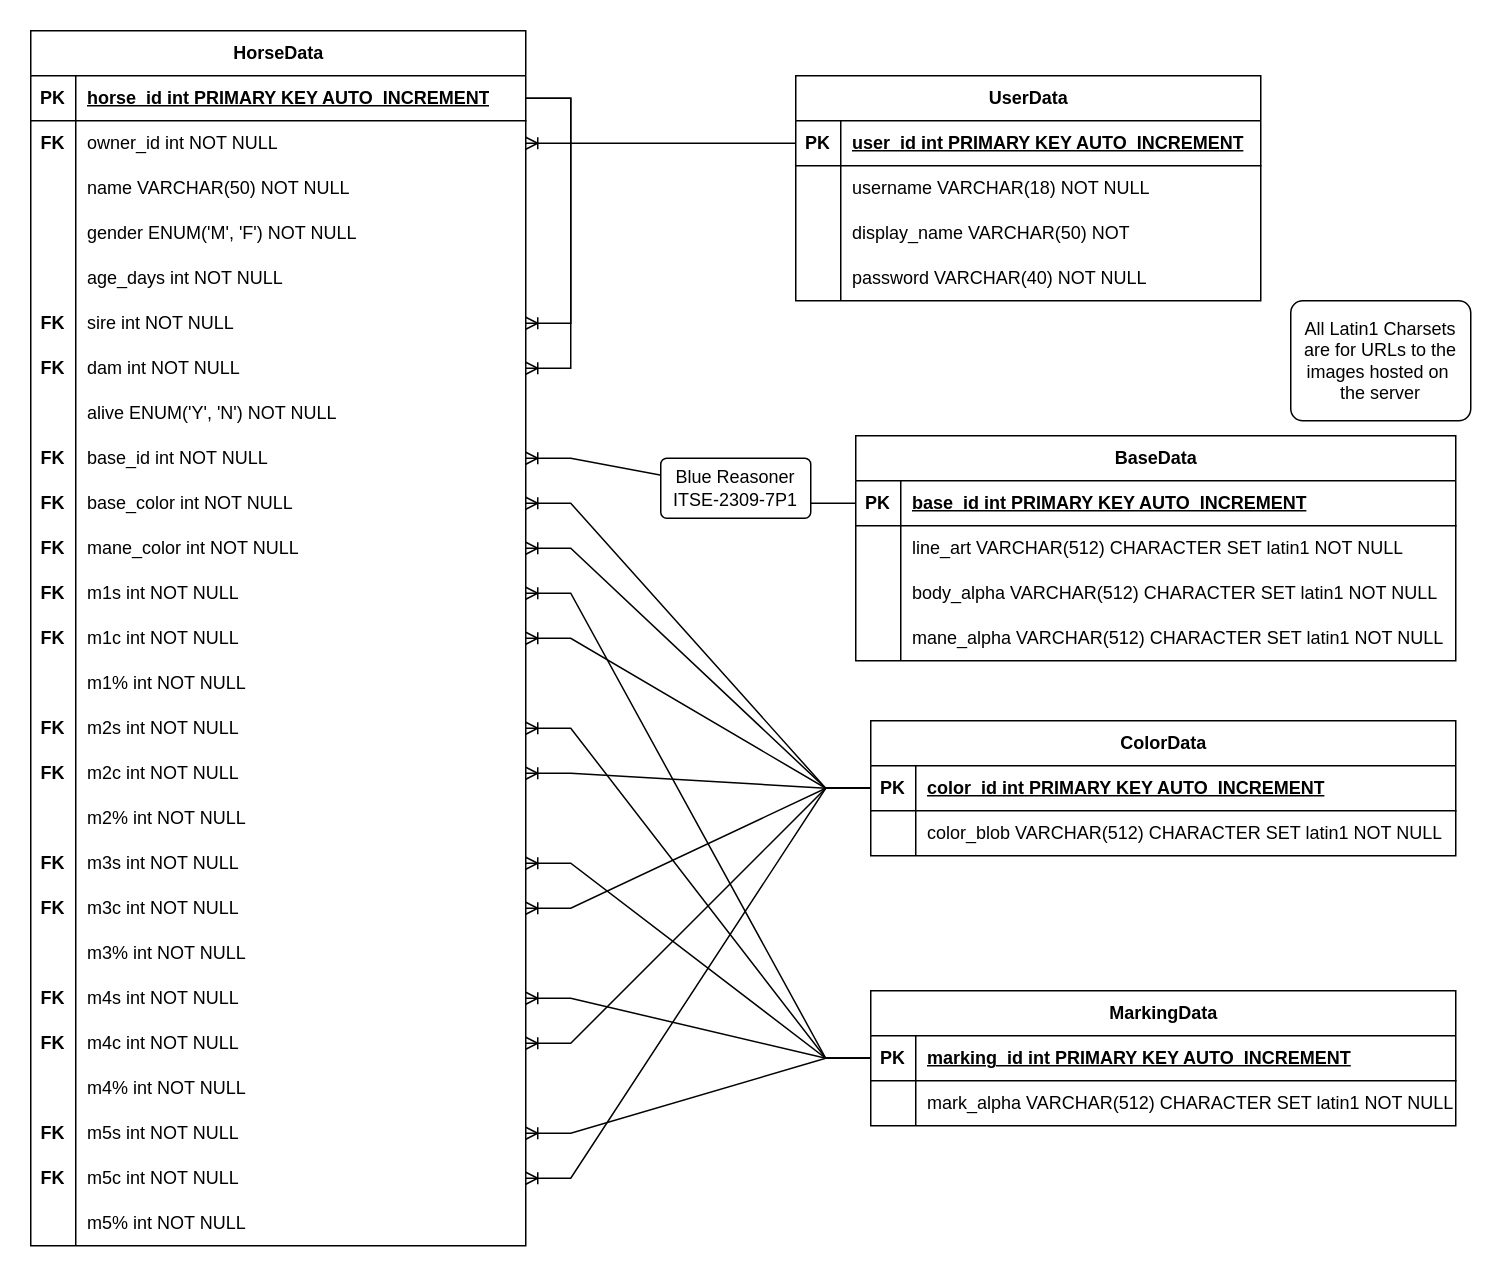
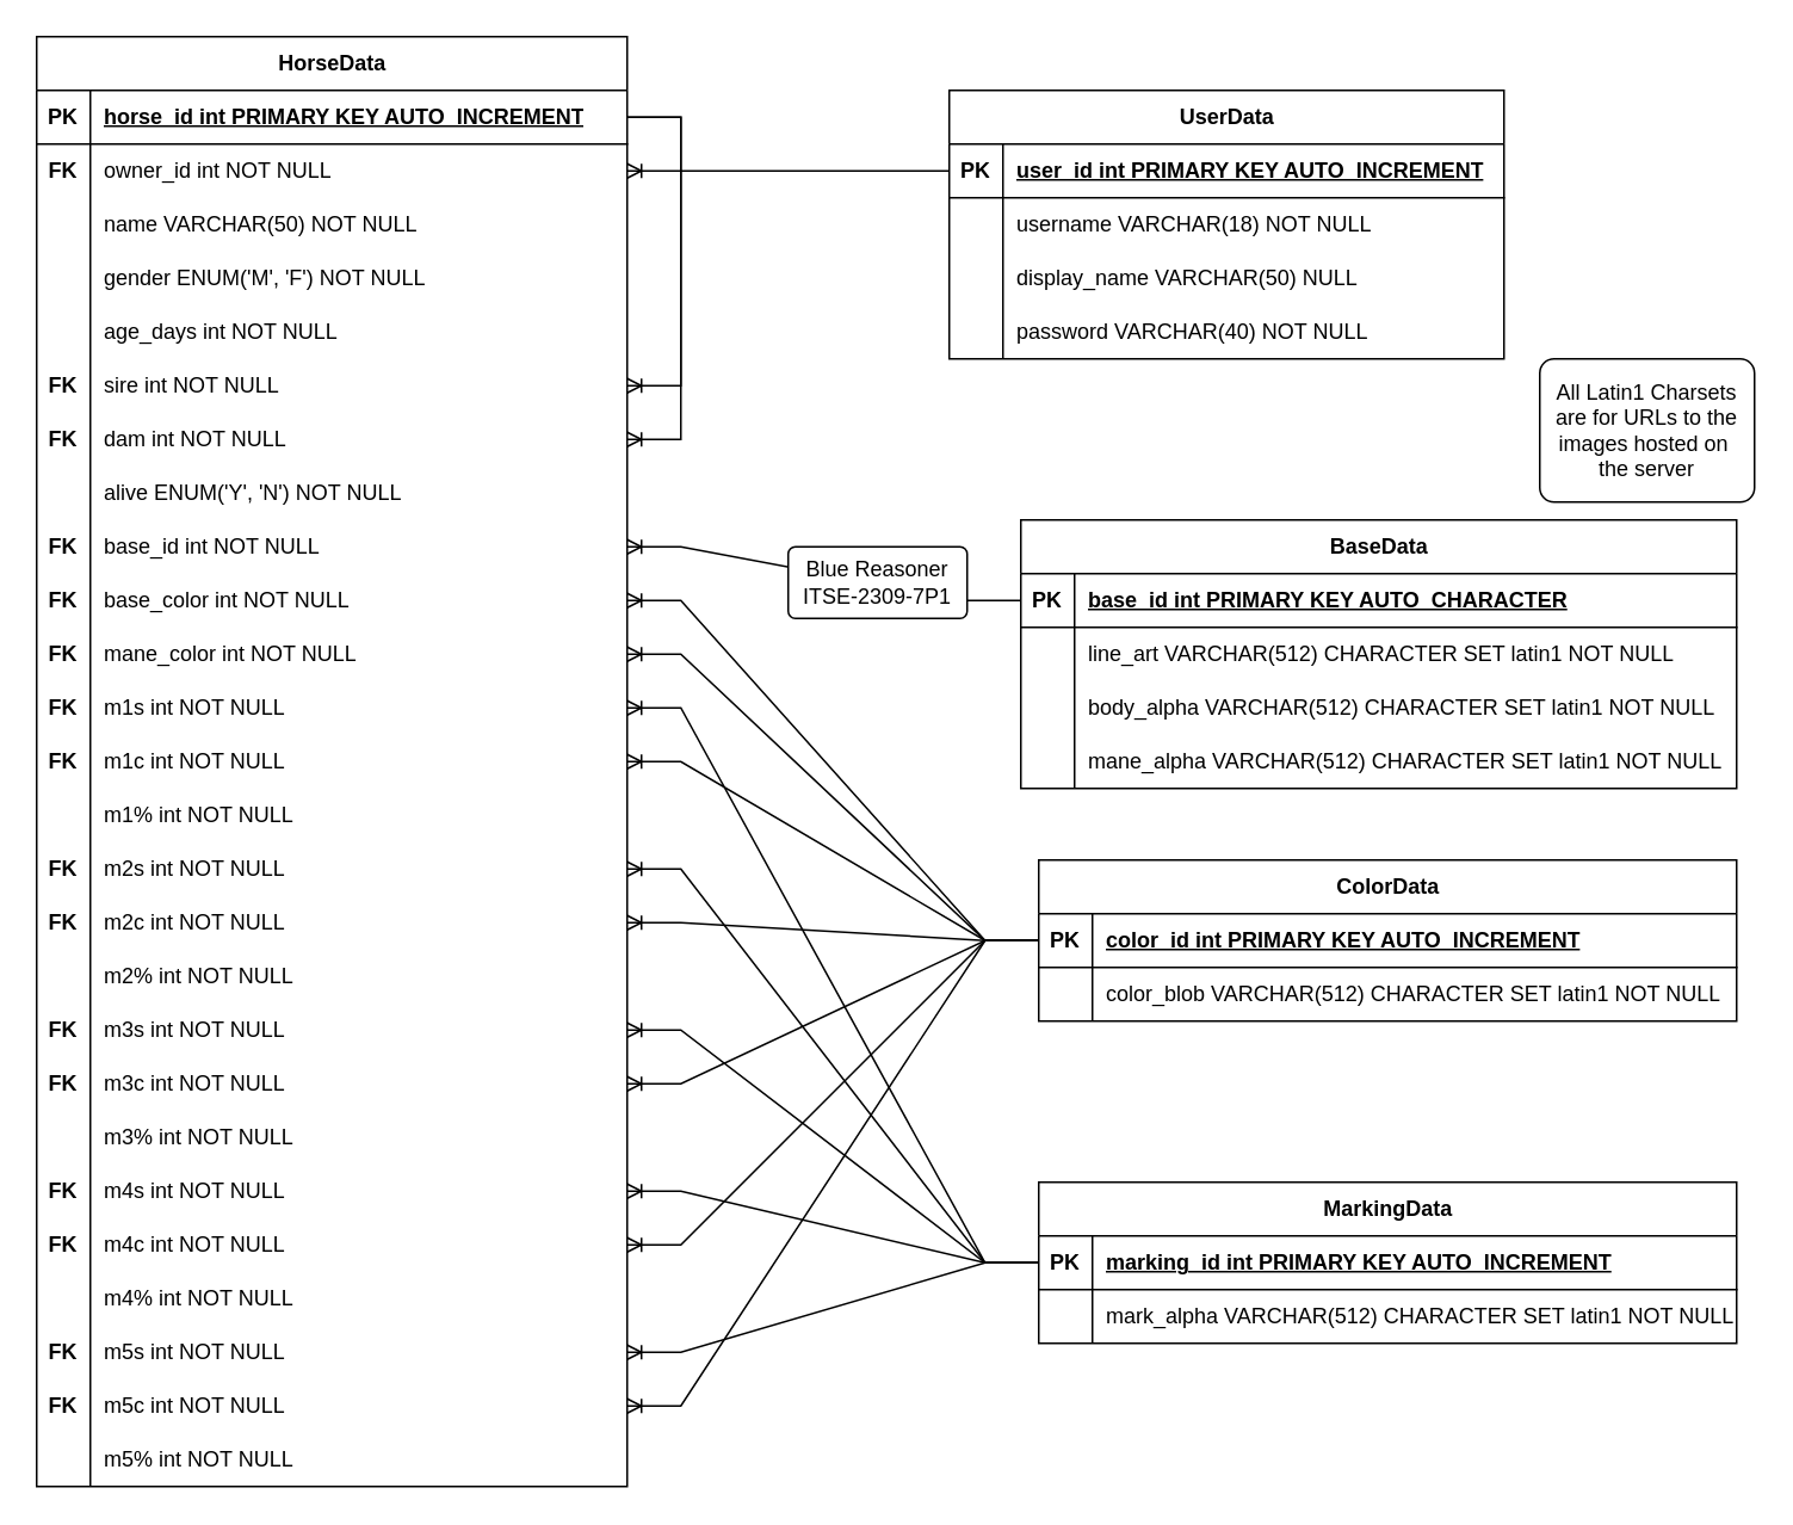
- <mxCell id="11" value="display_name VARCHAR(50) NOT" style="shape=partialRectangle;connectable=0;fillColor=none;top=0;left=0;bottom=0;right=0;align=left;spacingLeft=6;overflow=hidden;whiteSpace=wrap;html=1;" parent="9" vertex="1"><mxGeometry x="30" width="280" height="30" as="geometry"><mxRectangle width="280" height="30" as="alternateBounds" /></mxGeometry></mxCell>
+ <mxCell id="11" value="display_name VARCHAR(50) NULL" style="shape=partialRectangle;connectable=0;fillColor=none;top=0;left=0;bottom=0;right=0;align=left;spacingLeft=6;overflow=hidden;whiteSpace=wrap;html=1;" parent="9" vertex="1"><mxGeometry x="30" width="280" height="30" as="geometry"><mxRectangle width="280" height="30" as="alternateBounds" /></mxGeometry></mxCell>
- <mxCell id="99" value="base_id int PRIMARY KEY AUTO_INCREMENT" style="shape=partialRectangle;connectable=0;fillColor=none;top=0;left=0;bottom=0;right=0;align=left;spacingLeft=6;fontStyle=5;overflow=hidden;whiteSpace=wrap;html=1;" parent="97" vertex="1"><mxGeometry x="30" width="370" height="30" as="geometry"><mxRectangle width="370" height="30" as="alternateBounds" /></mxGeometry></mxCell>
+ <mxCell id="99" value="base_id int PRIMARY KEY AUTO_CHARACTER" style="shape=partialRectangle;connectable=0;fillColor=none;top=0;left=0;bottom=0;right=0;align=left;spacingLeft=6;fontStyle=5;overflow=hidden;whiteSpace=wrap;html=1;" parent="97" vertex="1"><mxGeometry x="30" width="370" height="30" as="geometry"><mxRectangle width="370" height="30" as="alternateBounds" /></mxGeometry></mxCell>
